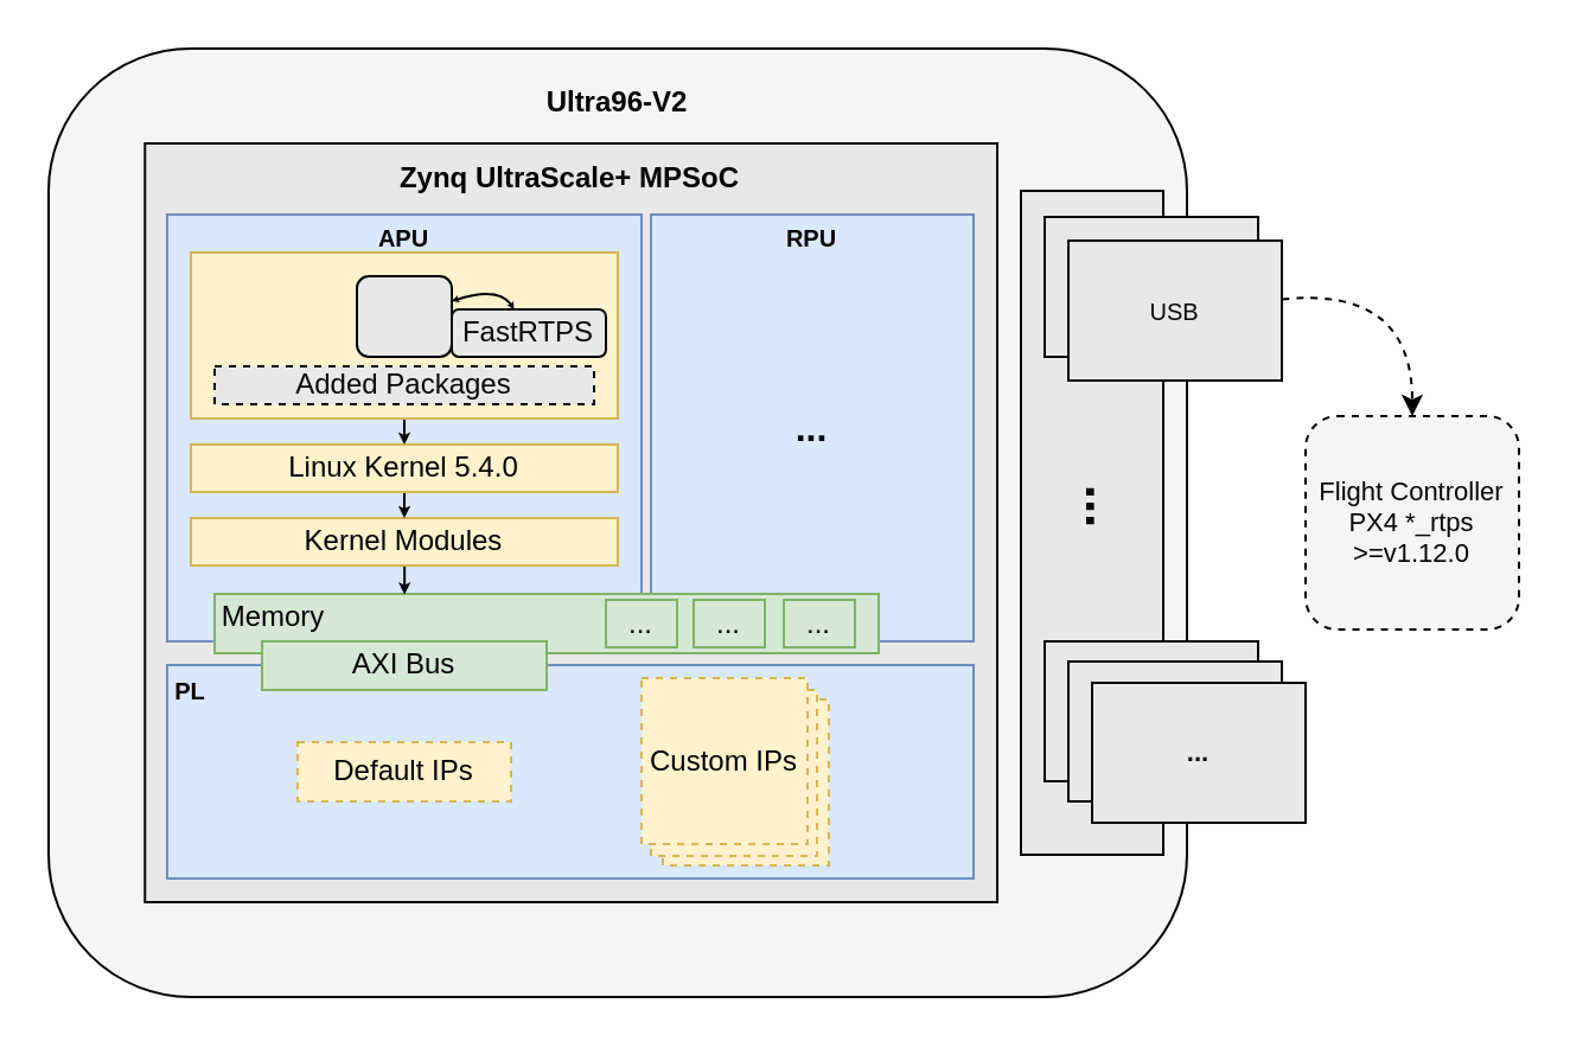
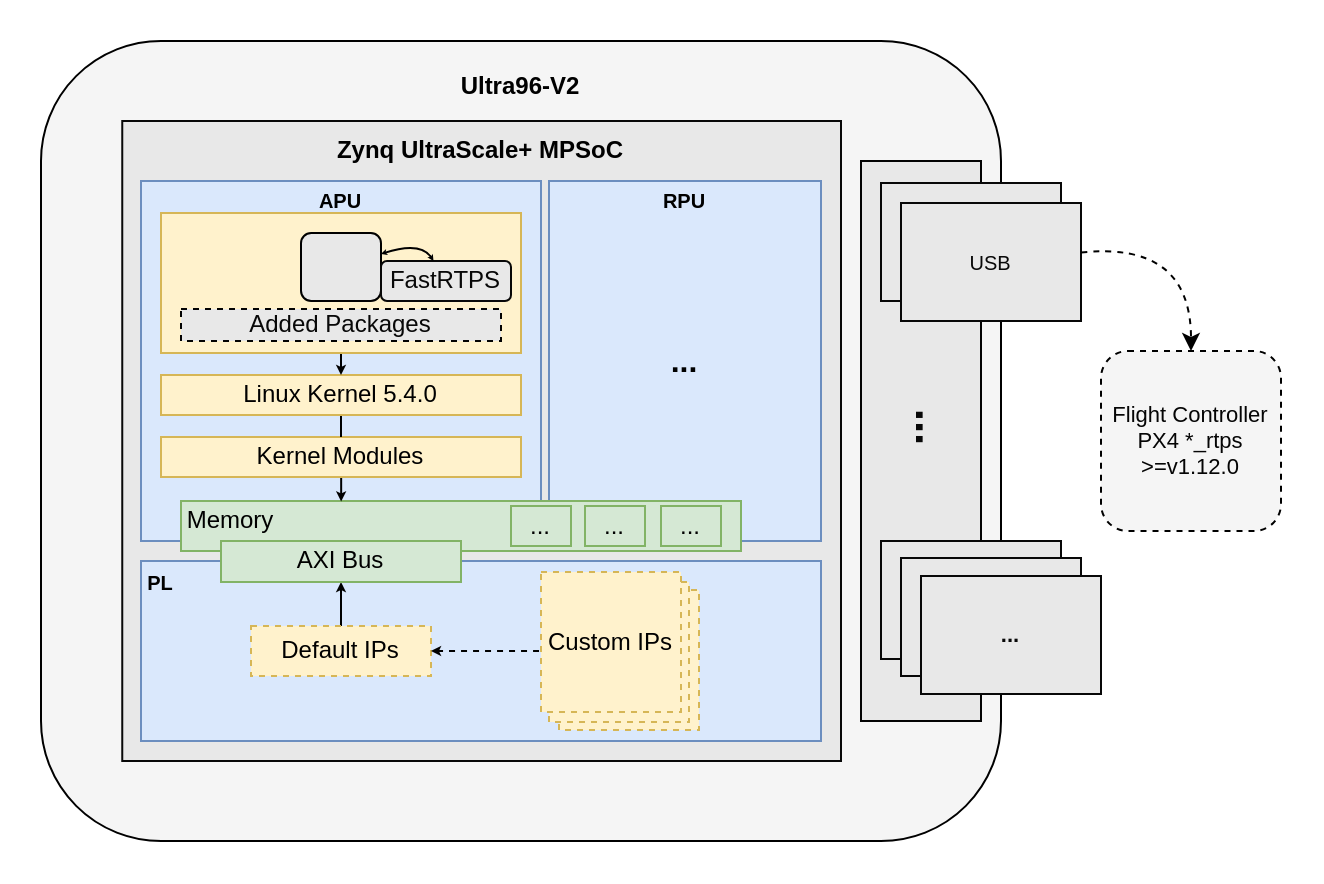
- <mxCell id="24" style="edgeStyle=orthogonalEdgeStyle;rounded=0;orthogonalLoop=1;jettySize=auto;html=1;endSize=2;" edge="1" parent="1" source="25" target="23"><mxGeometry relative="1" as="geometry"><Array as="points"><mxPoint x="170" y="210" /><mxPoint x="170" y="210" /></Array></mxGeometry></mxCell>
+ <mxCell id="24" style="edgeStyle=orthogonalEdgeStyle;rounded=0;orthogonalLoop=1;jettySize=auto;html=1;endSize=2;endArrow=none;" edge="1" parent="1" source="25" target="23"><mxGeometry relative="1" as="geometry"><Array as="points"><mxPoint x="170" y="210" /><mxPoint x="170" y="210" /></Array></mxGeometry></mxCell>
+ <mxCell id="10" style="edgeStyle=orthogonalEdgeStyle;rounded=0;orthogonalLoop=1;jettySize=auto;html=1;endSize=2;" edge="1" parent="1" source="11" target="18"><mxGeometry relative="1" as="geometry" /></mxCell>
+ <mxCell id="14" style="edgeStyle=orthogonalEdgeStyle;rounded=0;orthogonalLoop=1;jettySize=auto;html=1;exitX=-0.014;exitY=0.564;exitDx=0;exitDy=0;exitPerimeter=0;dashed=1;endSize=2;" edge="1" parent="1" source="15" target="11"><mxGeometry relative="1" as="geometry" /></mxCell>
